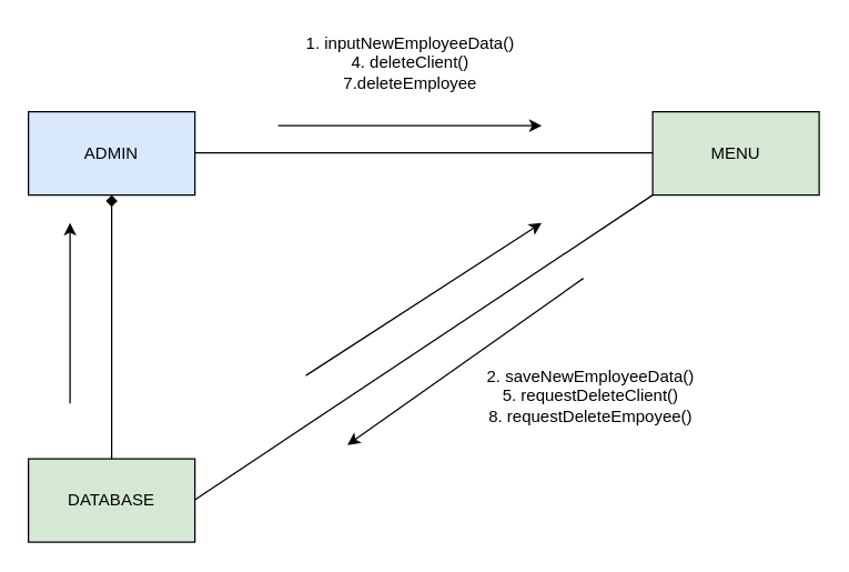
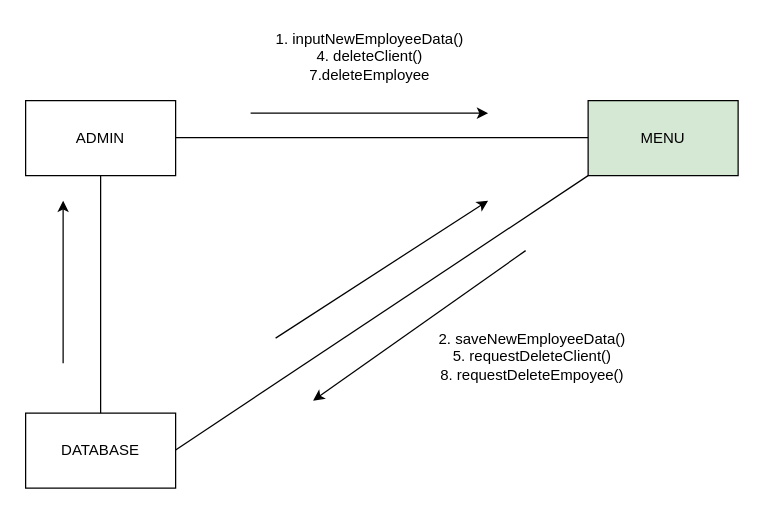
- <mxCell id="2" value="ADMIN" style="rounded=0;whiteSpace=wrap;html=1;fillColor=#dae8fc;" vertex="1" parent="1"><mxGeometry x="20" y="80" width="120" height="60" as="geometry" /></mxCell>
+ <mxCell id="2" value="ADMIN" style="rounded=0;whiteSpace=wrap;html=1;" vertex="1" parent="1"><mxGeometry x="20" y="80" width="120" height="60" as="geometry" /></mxCell>
- <mxCell id="7" value="" style="endArrow=diamond;html=1;rounded=0;entryX=0.5;entryY=1;entryDx=0;entryDy=0;exitX=0.5;exitY=0;exitDx=0;exitDy=0;" edge="1" parent="1" source="4" target="2"><mxGeometry width="50" height="50" relative="1" as="geometry"><mxPoint x="80" y="320" as="sourcePoint" /><mxPoint x="330" y="200" as="targetPoint" /><Array as="points" /></mxGeometry></mxCell>
+ <mxCell id="7" value="" style="endArrow=none;html=1;rounded=0;entryX=0.5;entryY=1;entryDx=0;entryDy=0;exitX=0.5;exitY=0;exitDx=0;exitDy=0;" edge="1" parent="1" source="4" target="2"><mxGeometry width="50" height="50" relative="1" as="geometry"><mxPoint x="80" y="320" as="sourcePoint" /><mxPoint x="330" y="200" as="targetPoint" /><Array as="points" /></mxGeometry></mxCell>
- <mxCell id="4" value="DATABASE" style="rounded=0;whiteSpace=wrap;html=1;fillColor=#d5e8d4;" vertex="1" parent="1"><mxGeometry x="20" y="330" width="120" height="60" as="geometry" /></mxCell>
+ <mxCell id="4" value="DATABASE" style="rounded=0;whiteSpace=wrap;html=1;" vertex="1" parent="1"><mxGeometry x="20" y="330" width="120" height="60" as="geometry" /></mxCell>
